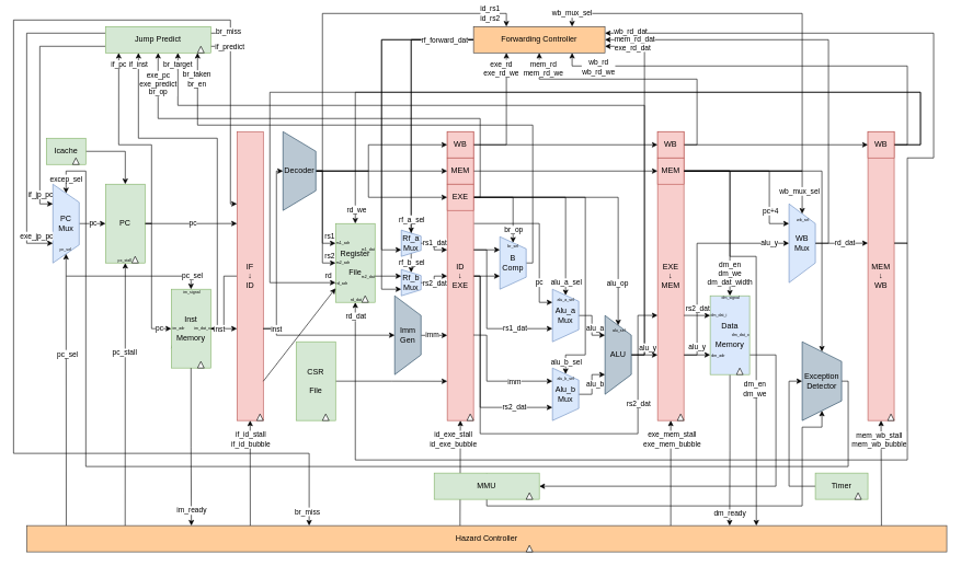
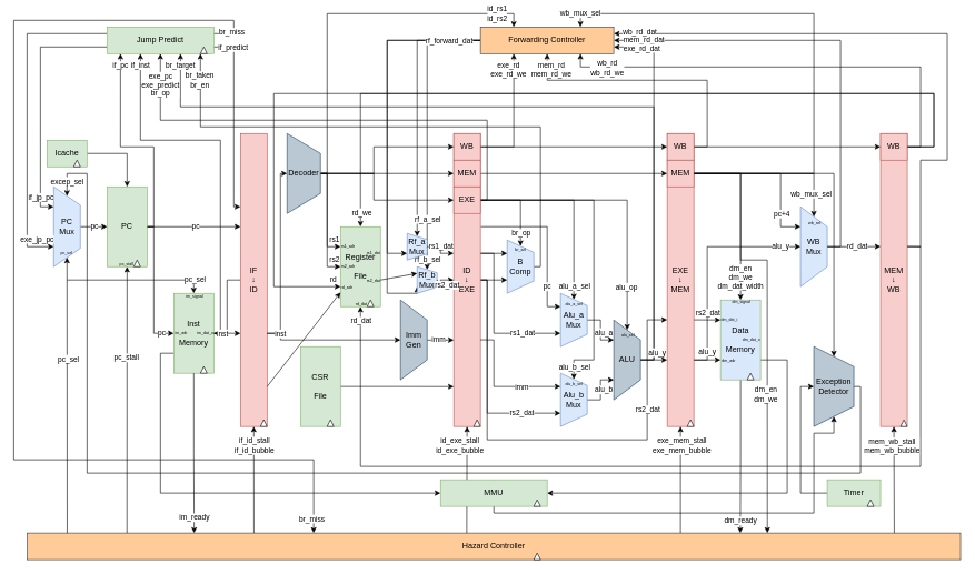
- <mxCell id="176" value="Rf_b&lt;br&gt;Mux" style="verticalLabelPosition=middle;verticalAlign=middle;html=1;shape=trapezoid;perimeter=trapezoidPerimeter;whiteSpace=wrap;size=0.23;arcSize=10;flipV=1;labelPosition=center;align=center;direction=south;rounded=0;fillColor=#dae8fc;strokeColor=#6c8ebf;" parent="1" vertex="1"><mxGeometry x="610" y="410" width="30" height="40" as="geometry" /></mxCell>
+ <mxCell id="176" value="Rf_b&lt;br&gt;Mux" style="verticalLabelPosition=middle;verticalAlign=middle;html=1;shape=trapezoid;perimeter=trapezoidPerimeter;whiteSpace=wrap;size=0.23;arcSize=10;flipV=1;labelPosition=center;align=center;direction=south;rounded=0;fillColor=#dae8fc;strokeColor=#6c8ebf;" parent="1" vertex="1"><mxGeometry x="625" y="400" width="30" height="40" as="geometry" /></mxCell>
- <mxCell id="6" style="edgeStyle=orthogonalEdgeStyle;rounded=0;orthogonalLoop=1;jettySize=auto;html=1;exitX=0.75;exitY=1;exitDx=0;exitDy=0;" edge="1" parent="1" source="41" target="129"><mxGeometry relative="1" as="geometry"><mxPoint x="240" y="832" as="targetPoint" /></mxGeometry></mxCell>
+ <mxCell id="6" style="edgeStyle=orthogonalEdgeStyle;rounded=0;orthogonalLoop=1;jettySize=auto;html=1;exitX=0.75;exitY=1;exitDx=0;exitDy=0;entryX=0.5;entryY=1;entryDx=0;entryDy=0;" edge="1" parent="1" source="41" target="206"><mxGeometry relative="1" as="geometry"><mxPoint x="240" y="832" as="targetPoint" /></mxGeometry></mxCell>
